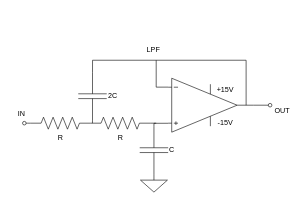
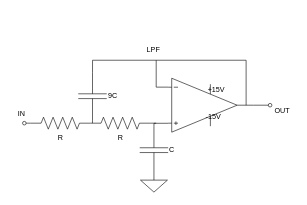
- <mxCell id="8" value="+15V" style="text;html=1;align=center;verticalAlign=middle;resizable=0;points=[];autosize=1;" parent="7" vertex="1"><mxGeometry x="75" y="10" width="40" height="20" as="geometry" /></mxCell>
+ <mxCell id="8" value="+15V" style="text;html=1;align=center;verticalAlign=middle;resizable=0;points=[];autosize=1;" parent="7" vertex="1"><mxGeometry x="60" y="10" width="40" height="20" as="geometry" /></mxCell>
- <mxCell id="17" value="2C" style="pointerEvents=1;verticalLabelPosition=middle;shadow=0;dashed=0;align=left;html=1;verticalAlign=middle;shape=mxgraph.electrical.capacitors.capacitor_1;direction=south;labelPosition=right;" vertex="1" parent="1"><mxGeometry x="130" y="120" width="47.5" height="80" as="geometry" /></mxCell>
+ <mxCell id="17" value="9C" style="pointerEvents=1;verticalLabelPosition=middle;shadow=0;dashed=0;align=left;html=1;verticalAlign=middle;shape=mxgraph.electrical.capacitors.capacitor_1;direction=south;labelPosition=right;" vertex="1" parent="1"><mxGeometry x="130" y="120" width="47.5" height="80" as="geometry" /></mxCell>
- <mxCell id="9" value="-15V" style="text;html=1;align=center;verticalAlign=middle;resizable=0;points=[];autosize=1;" parent="7" vertex="1"><mxGeometry x="75" y="65" width="40" height="20" as="geometry" /></mxCell>
+ <mxCell id="9" value="-15V" style="text;html=1;align=center;verticalAlign=middle;resizable=0;points=[];autosize=1;" parent="7" vertex="1"><mxGeometry x="55" y="55" width="40" height="20" as="geometry" /></mxCell>
